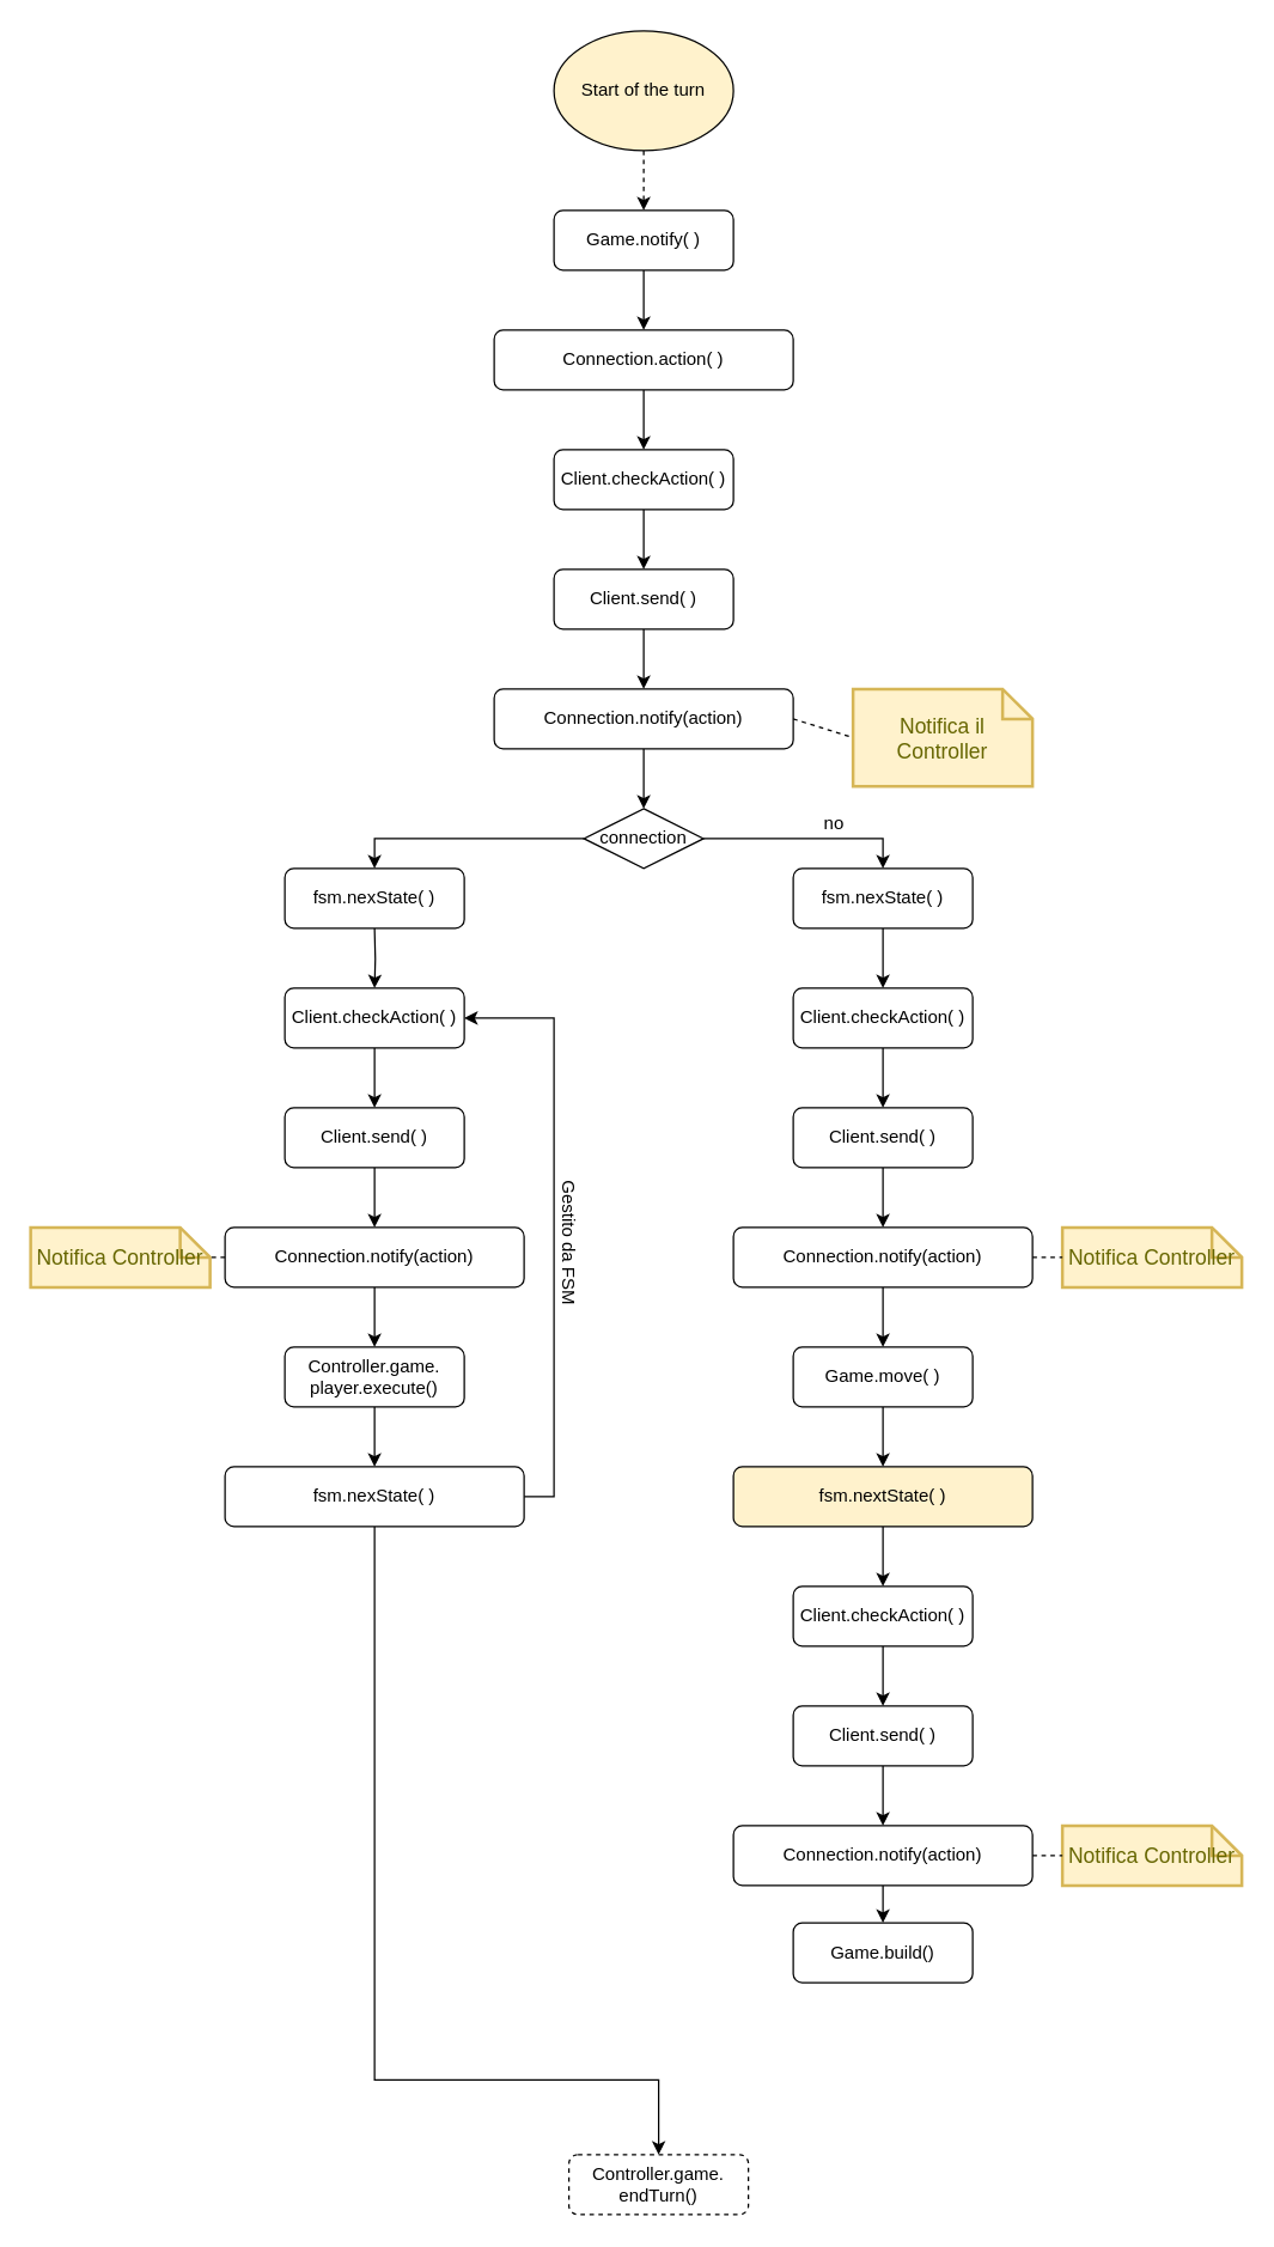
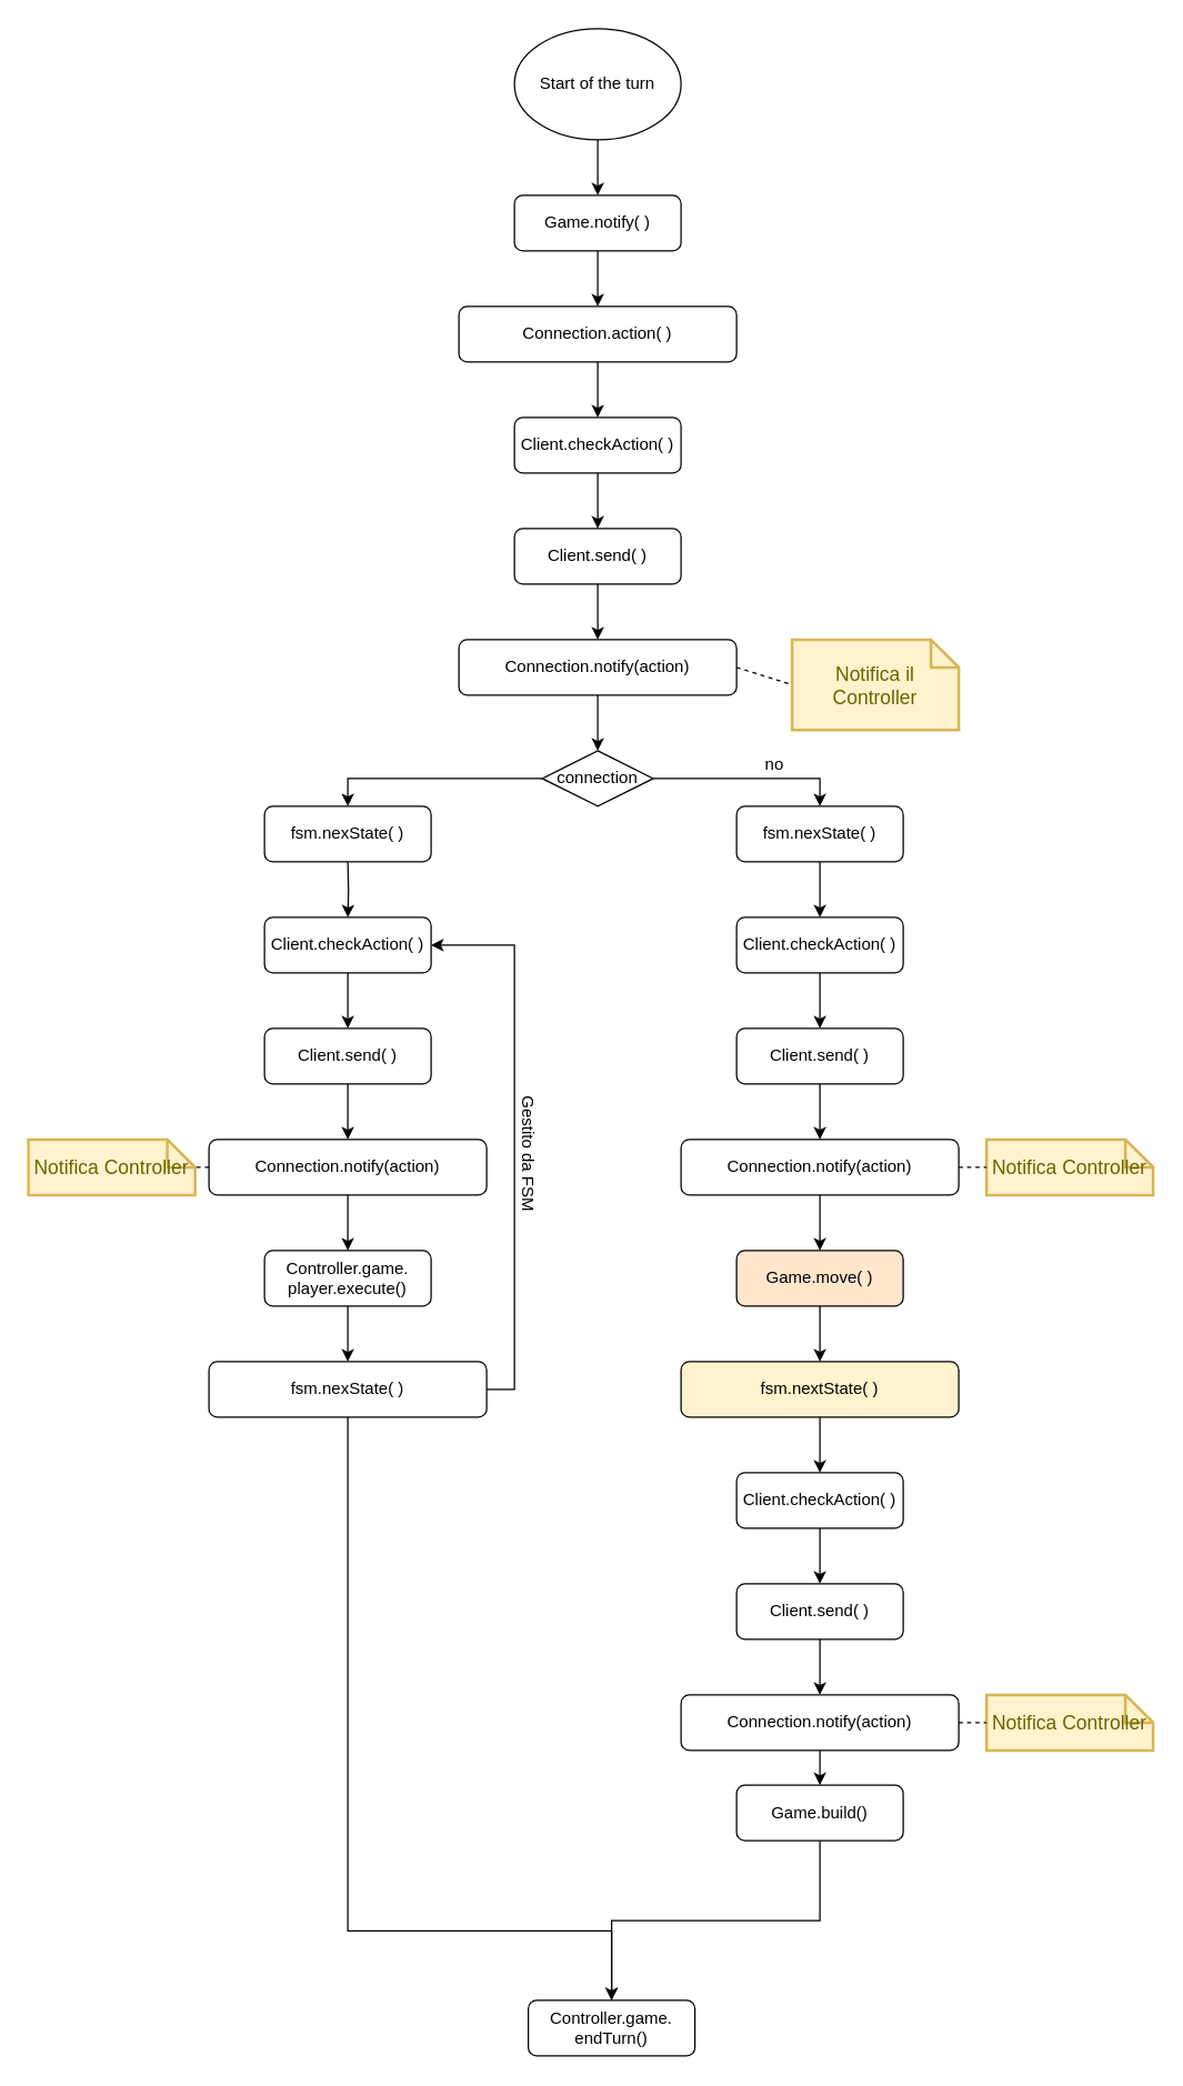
- <mxCell id="3" value="Start of the turn" style="ellipse;whiteSpace=wrap;html=1;fillColor=#fff2cc;" parent="1" vertex="1"><mxGeometry x="370" width="120" height="80" as="geometry" y="20" /></mxCell>
+ <mxCell id="3" value="Start of the turn" style="ellipse;whiteSpace=wrap;html=1;" parent="1" vertex="1"><mxGeometry x="370" width="120" height="80" as="geometry" y="20" /></mxCell>
- <mxCell id="2" value="" style="edgeStyle=orthogonalEdgeStyle;rounded=0;orthogonalLoop=1;jettySize=auto;html=1;entryX=0.5;entryY=0;entryDx=0;entryDy=0;dashed=1;" parent="1" source="3" target="5" edge="1"><mxGeometry relative="1" as="geometry"><mxPoint x="430" y="180" as="targetPoint" /></mxGeometry></mxCell>
+ <mxCell id="2" value="" style="edgeStyle=orthogonalEdgeStyle;rounded=0;orthogonalLoop=1;jettySize=auto;html=1;entryX=0.5;entryY=0;entryDx=0;entryDy=0;" parent="1" source="3" target="5" edge="1"><mxGeometry relative="1" as="geometry"><mxPoint x="430" y="180" as="targetPoint" /></mxGeometry></mxCell>
- <mxCell id="43" value="Game.move( )" style="rounded=1;whiteSpace=wrap;html=1;" parent="1" vertex="1"><mxGeometry x="530" y="900" width="120" height="40" as="geometry" /></mxCell>
+ <mxCell id="43" value="Game.move( )" style="rounded=1;whiteSpace=wrap;html=1;fillColor=#ffe6cc;" parent="1" vertex="1"><mxGeometry x="530" y="900" width="120" height="40" as="geometry" /></mxCell>
+ <mxCell id="28" value="" style="edgeStyle=orthogonalEdgeStyle;rounded=0;orthogonalLoop=1;jettySize=auto;html=1;exitX=0.5;exitY=1;exitDx=0;exitDy=0;" parent="1" source="29" target="30" edge="1"><mxGeometry relative="1" as="geometry" /></mxCell>
- <mxCell id="30" value="Controller.game.&lt;br&gt;endTurn()" style="rounded=1;whiteSpace=wrap;html=1;dashed=1;" parent="1" vertex="1"><mxGeometry x="380" y="1440" width="120" height="40" as="geometry" /></mxCell>
+ <mxCell id="30" value="Controller.game.&lt;br&gt;endTurn()" style="rounded=1;whiteSpace=wrap;html=1;" parent="1" vertex="1"><mxGeometry x="380" y="1440" width="120" height="40" as="geometry" /></mxCell>
